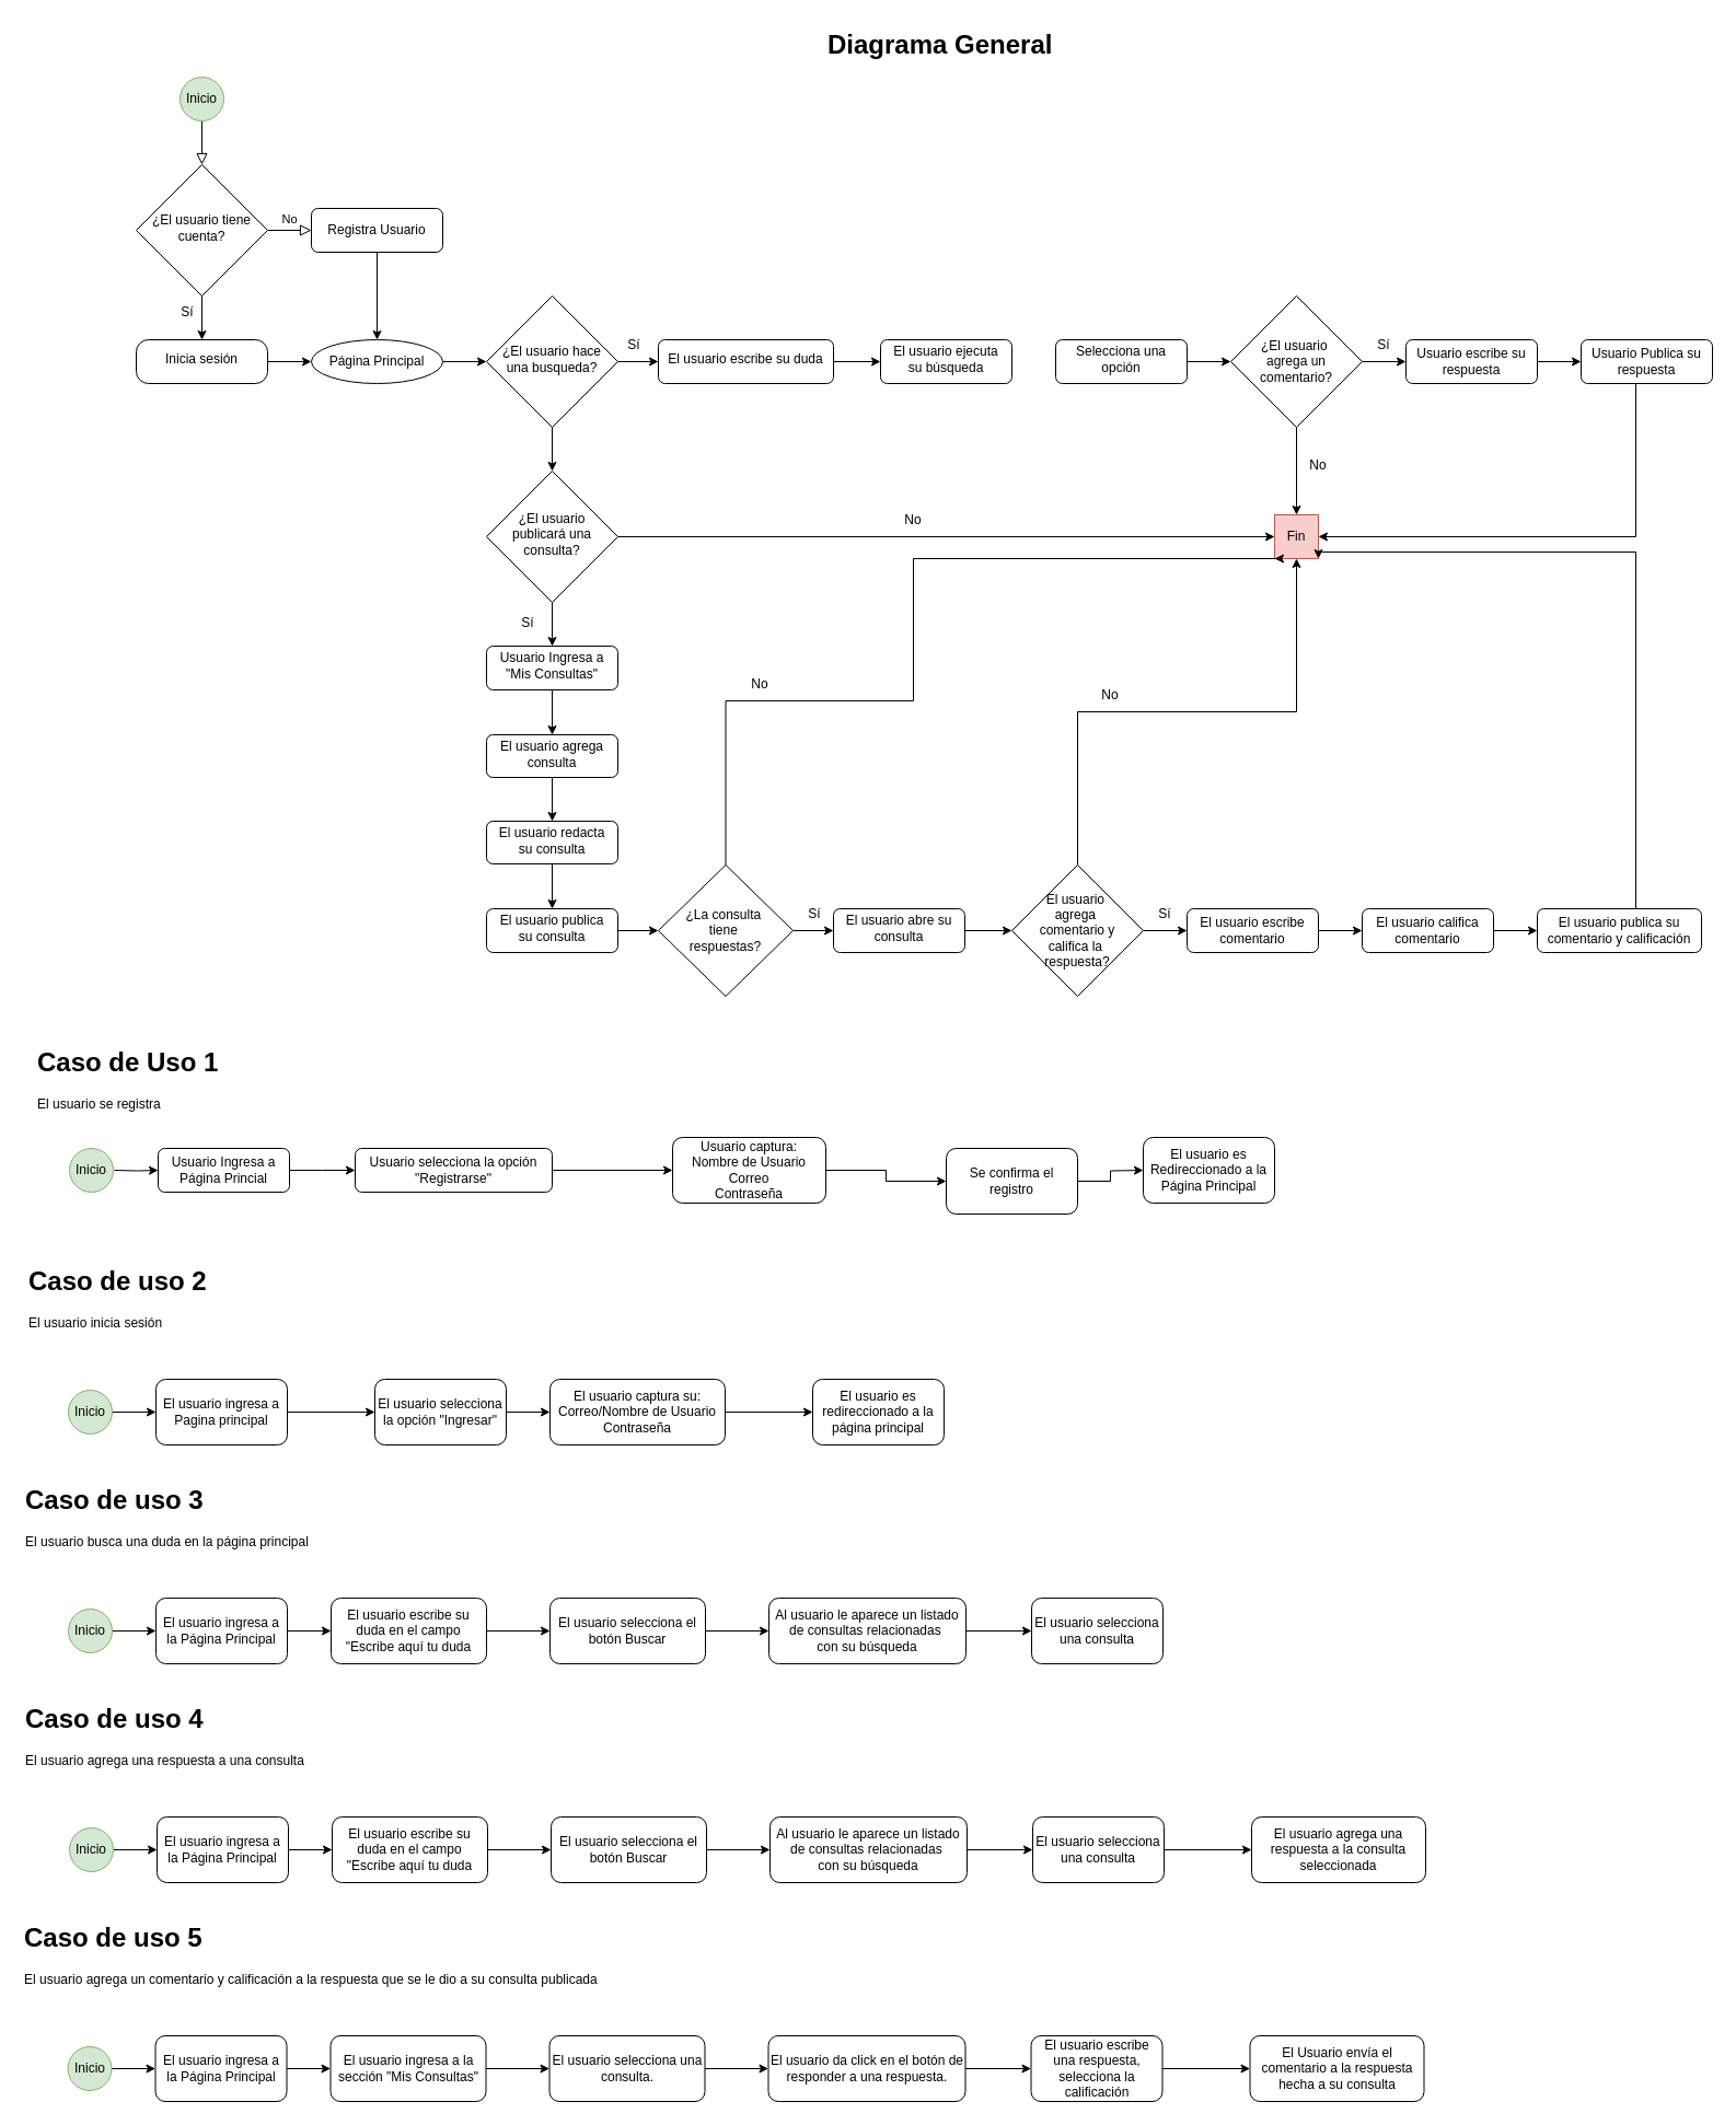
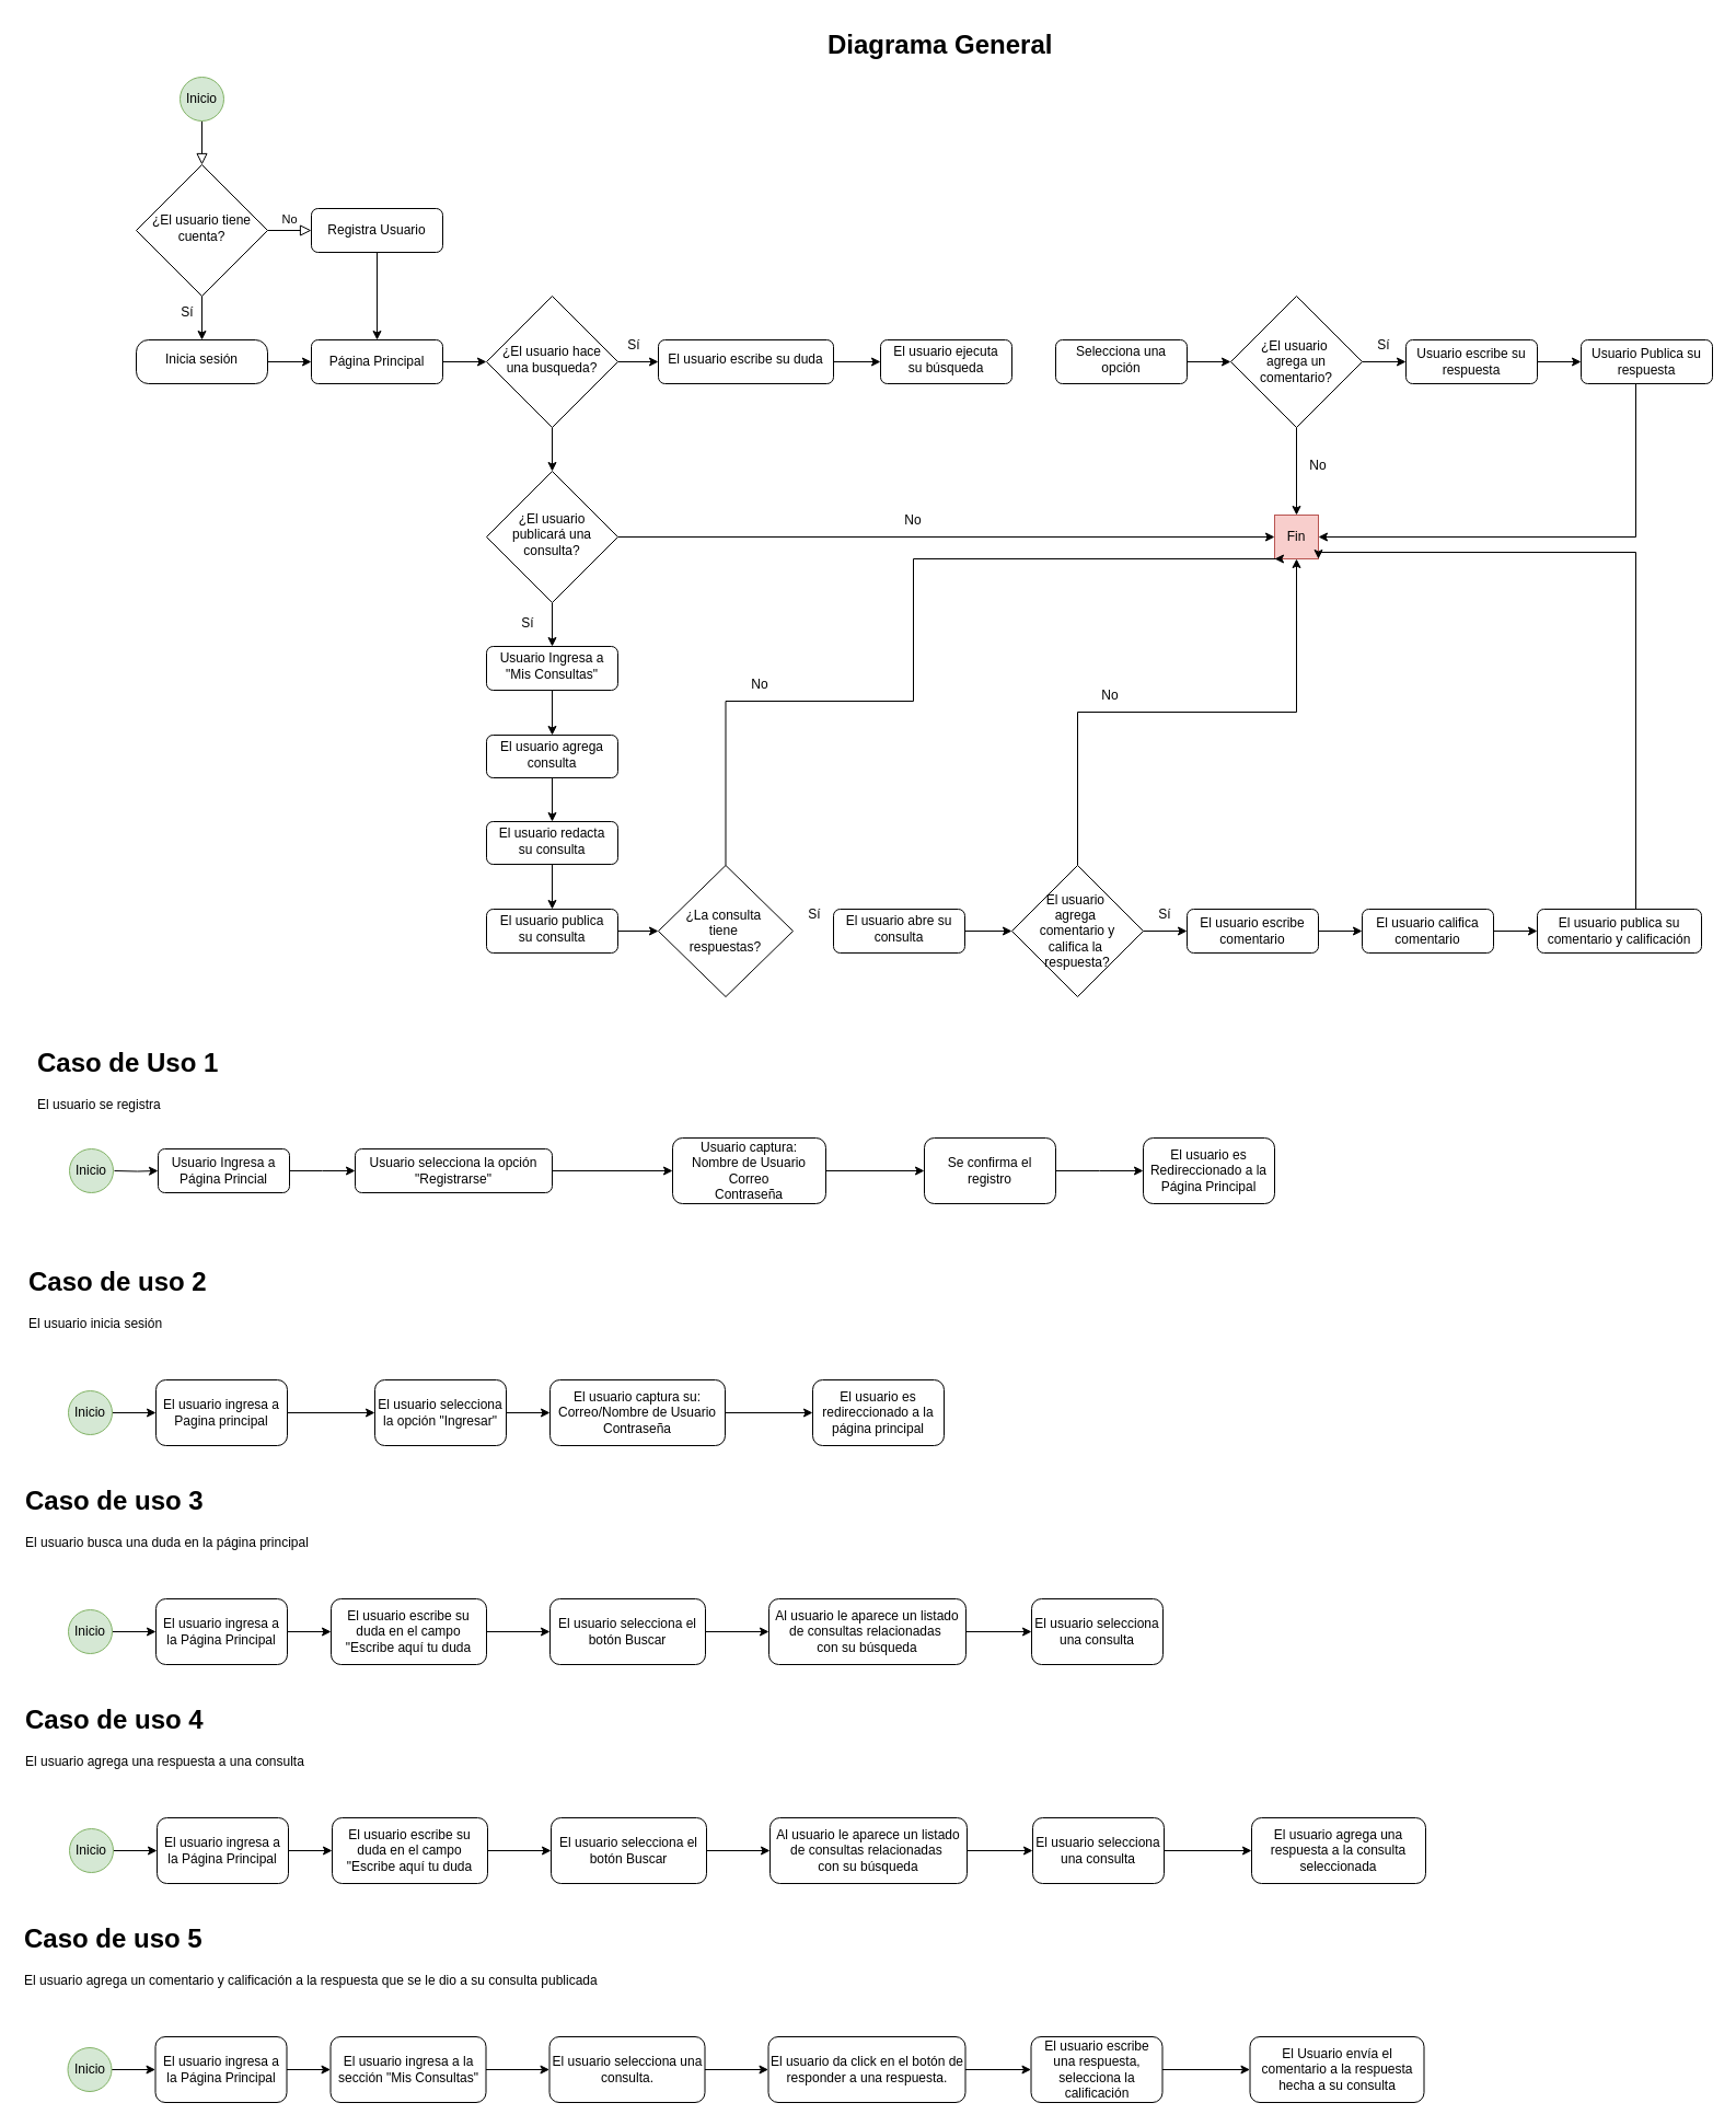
- <mxCell id="9" value="Página Principal" style="ellipse;whiteSpace=wrap;html=1;fontSize=12;glass=0;strokeWidth=1;shadow=0;" parent="1" vertex="1"><mxGeometry x="284" y="310" width="120" height="40" as="geometry" /></mxCell>
+ <mxCell id="9" value="Página Principal" style="rounded=1;whiteSpace=wrap;html=1;fontSize=12;glass=0;strokeWidth=1;shadow=0;" parent="1" vertex="1"><mxGeometry x="284" y="310" width="120" height="40" as="geometry" /></mxCell>
- <mxCell id="47" value="" style="edgeStyle=orthogonalEdgeStyle;rounded=0;orthogonalLoop=1;jettySize=auto;html=1;" edge="1" parent="1" source="48" target="50"><mxGeometry relative="1" as="geometry" /></mxCell>
- <mxCell id="75" value="Se confirma el registro" style="rounded=1;whiteSpace=wrap;html=1;glass=0;strokeWidth=1;shadow=0;" vertex="1" parent="1"><mxGeometry x="864" y="1049" width="120" height="60" as="geometry" /></mxCell>
+ <mxCell id="75" value="Se confirma el registro" style="rounded=1;whiteSpace=wrap;html=1;glass=0;strokeWidth=1;shadow=0;" vertex="1" parent="1"><mxGeometry x="844" y="1039" width="120" height="60" as="geometry" /></mxCell>
